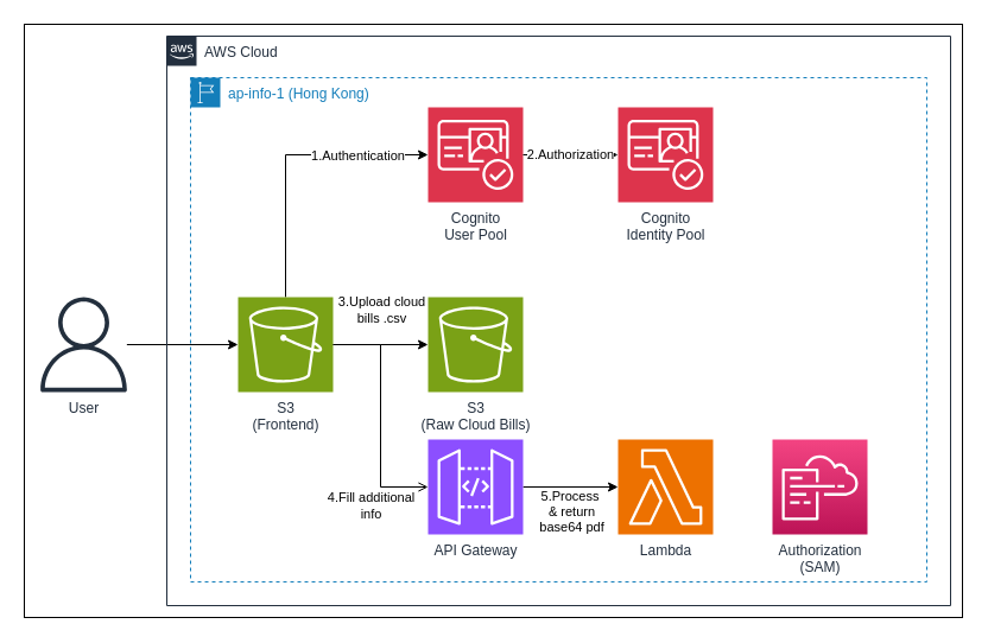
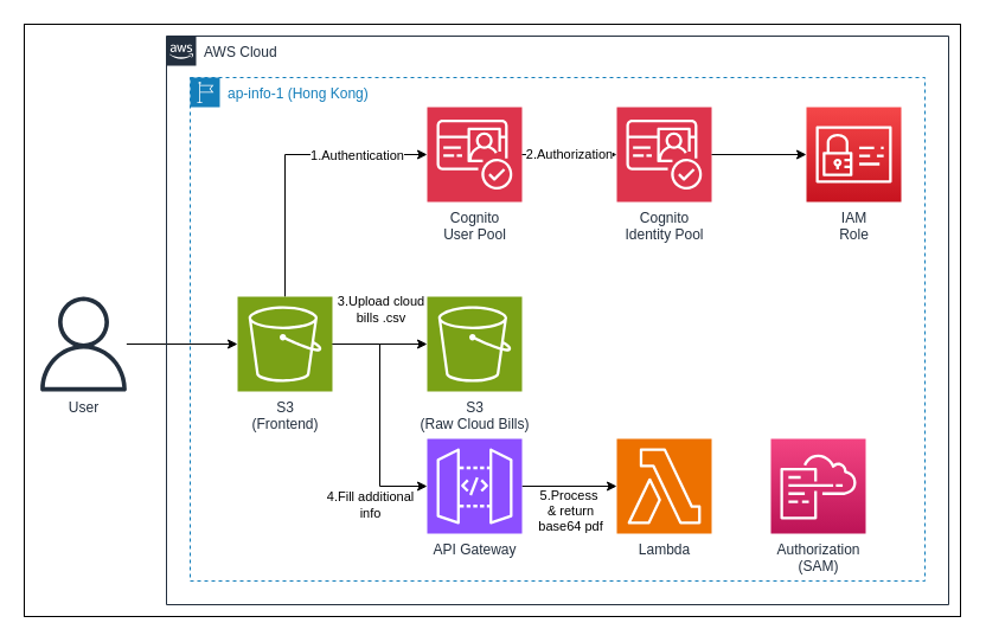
+ <mxCell id="22" style="edgeStyle=none;html=1;" edge="1" parent="5" source="7" target="21"><mxGeometry relative="1" as="geometry" /></mxCell>
+ <mxCell id="21" value="IAM&lt;br&gt;Role" style="sketch=0;points=[[0,0,0],[0.25,0,0],[0.5,0,0],[0.75,0,0],[1,0,0],[0,1,0],[0.25,1,0],[0.5,1,0],[0.75,1,0],[1,1,0],[0,0.25,0],[0,0.5,0],[0,0.75,0],[1,0.25,0],[1,0.5,0],[1,0.75,0]];outlineConnect=0;fontColor=#232F3E;gradientColor=#F54749;gradientDirection=north;fillColor=#C7131F;strokeColor=#ffffff;dashed=0;verticalLabelPosition=bottom;verticalAlign=top;align=center;html=1;fontSize=12;fontStyle=0;aspect=fixed;shape=mxgraph.aws4.resourceIcon;resIcon=mxgraph.aws4.identity_and_access_management;" vertex="1" parent="5"><mxGeometry x="540" y="60" width="80" height="80" as="geometry" /></mxCell>
- <mxCell id="19" style="edgeStyle=orthogonalEdgeStyle;rounded=0;orthogonalLoop=1;jettySize=auto;html=1;entryX=0;entryY=0.5;entryDx=0;entryDy=0;entryPerimeter=0;endArrow=open;" parent="5" source="17" target="12" edge="1"><mxGeometry relative="1" as="geometry" /></mxCell>
+ <mxCell id="19" style="edgeStyle=orthogonalEdgeStyle;rounded=0;orthogonalLoop=1;jettySize=auto;html=1;entryX=0;entryY=0.5;entryDx=0;entryDy=0;entryPerimeter=0;" parent="5" source="17" target="12" edge="1"><mxGeometry relative="1" as="geometry" /></mxCell>
